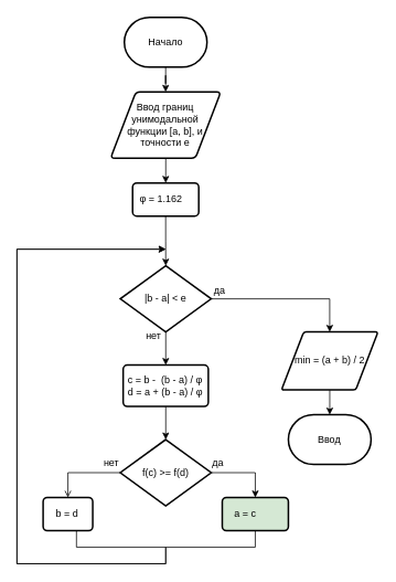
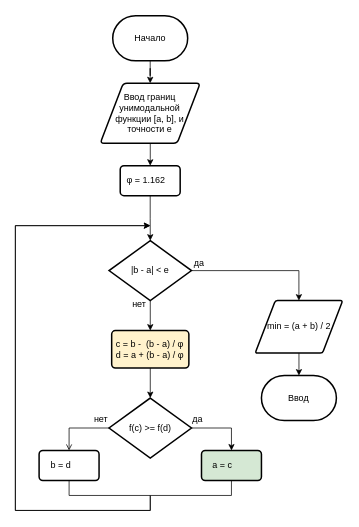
- <mxCell id="12" value="&amp;nbsp;c = b -&amp;nbsp; (b - a) / φ&lt;br&gt;&amp;nbsp;d = a + (b - a) / φ" style="rounded=1;whiteSpace=wrap;html=1;absoluteArcSize=1;arcSize=10;strokeWidth=2;align=left;" vertex="1" parent="1"><mxGeometry x="148.5" y="440" width="103" height="50" as="geometry" /></mxCell>
+ <mxCell id="12" value="&amp;nbsp;c = b -&amp;nbsp; (b - a) / φ&lt;br&gt;&amp;nbsp;d = a + (b - a) / φ" style="rounded=1;whiteSpace=wrap;html=1;absoluteArcSize=1;arcSize=10;strokeWidth=2;align=left;fillColor=#fff2cc;" vertex="1" parent="1"><mxGeometry x="148.5" y="440" width="103" height="50" as="geometry" /></mxCell>
- <mxCell id="19" value="&amp;nbsp; &amp;nbsp; b = d" style="rounded=1;whiteSpace=wrap;html=1;absoluteArcSize=1;arcSize=10;strokeWidth=2;align=left;" vertex="1" parent="1"><mxGeometry x="51.67" y="600" width="60" height="40" as="geometry" /></mxCell>
+ <mxCell id="19" value="&amp;nbsp; &amp;nbsp; b = d" style="rounded=1;whiteSpace=wrap;html=1;absoluteArcSize=1;arcSize=10;strokeWidth=2;align=left;" vertex="1" parent="1"><mxGeometry x="51.67" y="600" width="80" height="40" as="geometry" /></mxCell>
